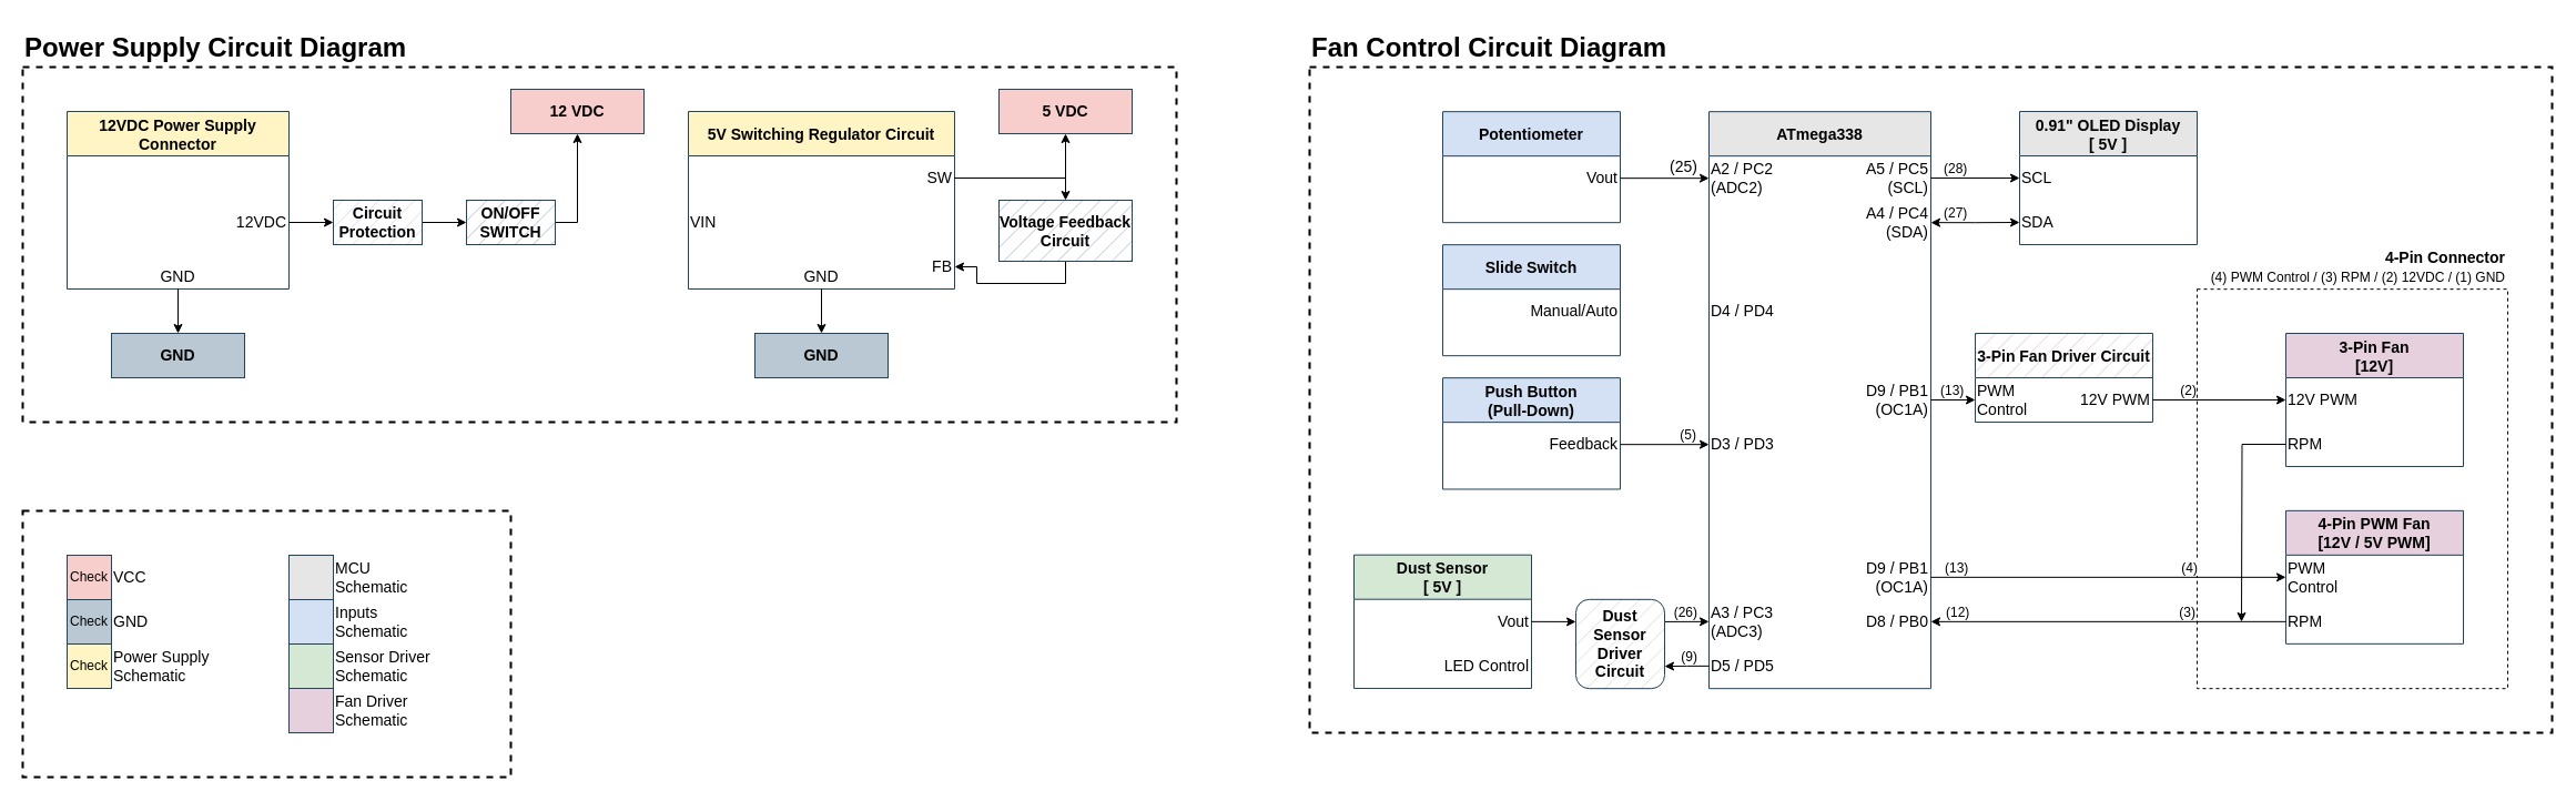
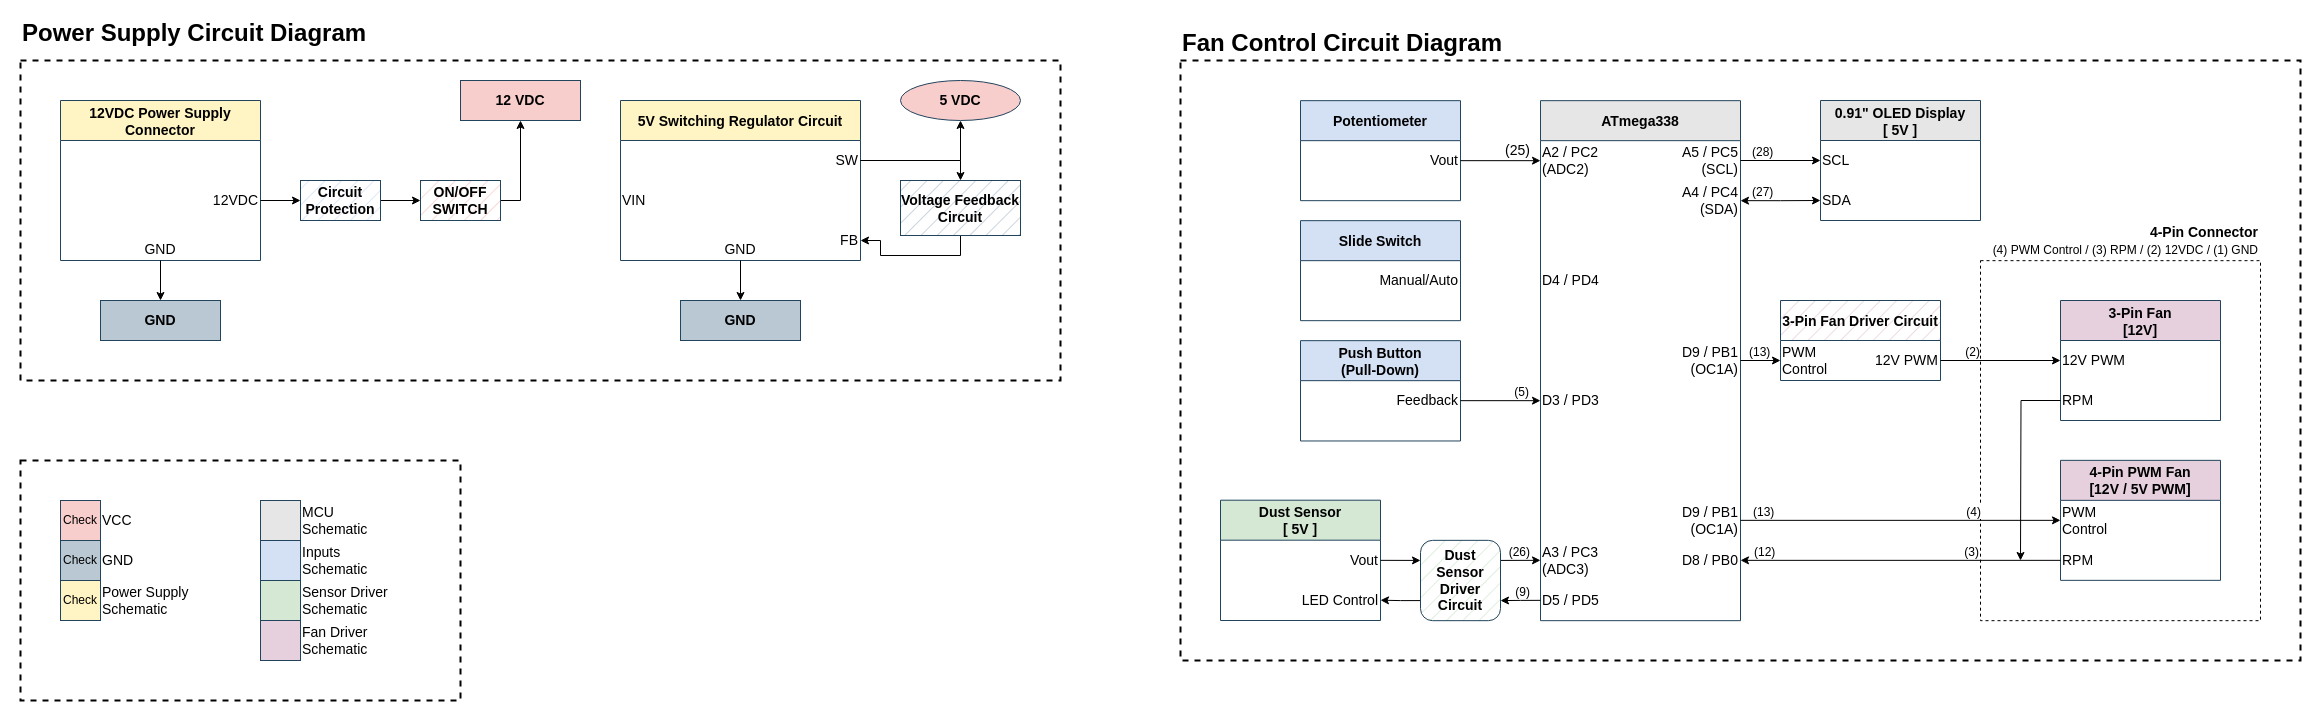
- <mxCell id="110" value="Power Supply Circuit Diagram" style="text;html=1;strokeColor=none;fillColor=none;align=left;verticalAlign=bottom;whiteSpace=wrap;rounded=0;fontSize=24;fontStyle=1" parent="87" vertex="1"><mxGeometry x="20" y="20" width="1040" height="40" as="geometry" /></mxCell>
+ <mxCell id="110" value="Power Supply Circuit Diagram" style="text;html=1;strokeColor=none;fillColor=none;align=left;verticalAlign=bottom;whiteSpace=wrap;rounded=0;fontSize=24;fontStyle=1" parent="87" vertex="1"><mxGeometry x="20" y="10" width="1040" height="40" as="geometry" /></mxCell>
- <mxCell id="98" value="&lt;font style=&quot;font-size: 14px;&quot;&gt;&lt;b&gt;5 VDC&lt;/b&gt;&lt;/font&gt;" style="rounded=0;whiteSpace=wrap;html=1;fillColor=#F8CECC;strokeColor=#23445d;" parent="87" vertex="1"><mxGeometry x="900" y="80" width="120" height="40" as="geometry" /></mxCell>
+ <mxCell id="98" value="&lt;font style=&quot;font-size: 14px;&quot;&gt;&lt;b&gt;5 VDC&lt;/b&gt;&lt;/font&gt;" style="ellipse;whiteSpace=wrap;html=1;fillColor=#F8CECC;strokeColor=#23445d;" parent="87" vertex="1"><mxGeometry x="900" y="80" width="120" height="40" as="geometry" /></mxCell>
- <mxCell id="103" value="&lt;font style=&quot;font-size: 14px;&quot;&gt;&lt;b&gt;ON/OFF&lt;br&gt;SWITCH&lt;br&gt;&lt;/b&gt;&lt;/font&gt;" style="rounded=0;whiteSpace=wrap;html=1;fillColor=#bac8d3;strokeColor=#23445d;fillStyle=hatch;" parent="87" vertex="1"><mxGeometry x="420" y="180" width="80" height="40" as="geometry" /></mxCell>
+ <mxCell id="103" value="&lt;font style=&quot;font-size: 14px;&quot;&gt;&lt;b&gt;ON/OFF&lt;br&gt;SWITCH&lt;br&gt;&lt;/b&gt;&lt;/font&gt;" style="rounded=0;whiteSpace=wrap;html=1;fillColor=#f8cecc;strokeColor=#23445d;fillStyle=hatch;" parent="87" vertex="1"><mxGeometry x="420" y="180" width="80" height="40" as="geometry" /></mxCell>
+ <mxCell id="77" style="edgeStyle=orthogonalEdgeStyle;rounded=0;orthogonalLoop=1;jettySize=auto;html=1;exitX=0;exitY=0.75;exitDx=0;exitDy=0;entryX=1;entryY=0.5;entryDx=0;entryDy=0;" parent="17" source="78" target="43" edge="1"><mxGeometry relative="1" as="geometry"><mxPoint x="1460" y="600" as="sourcePoint" /></mxGeometry></mxCell>
